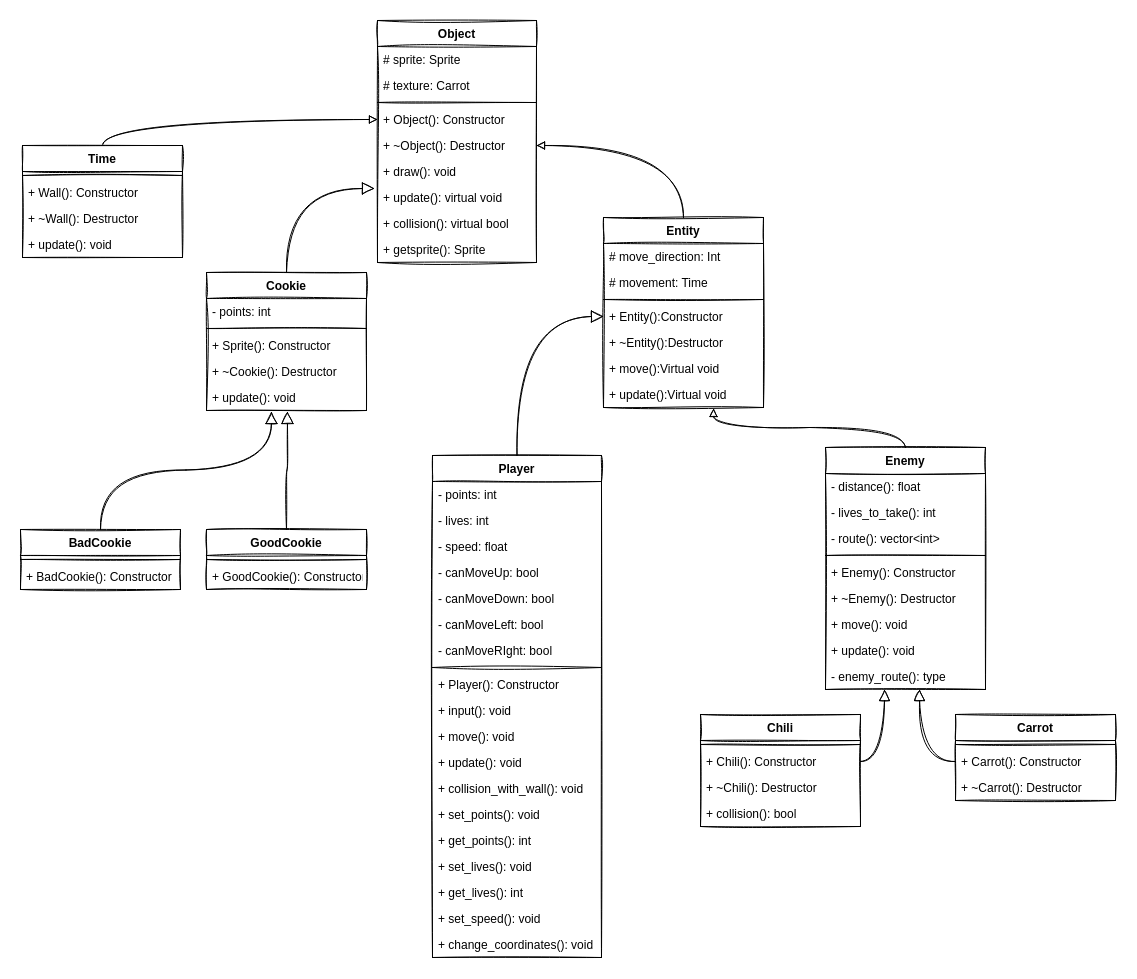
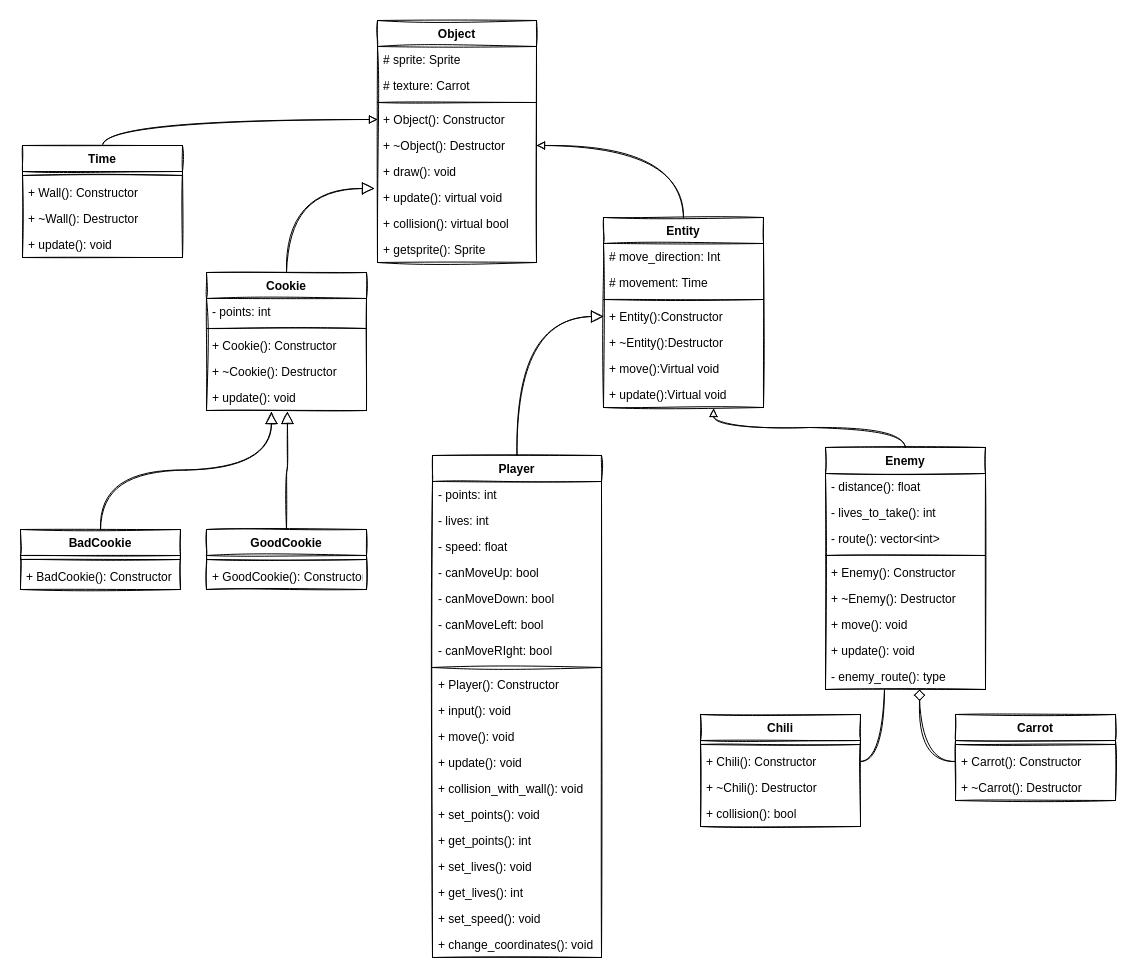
- <mxCell id="72" value="+ Sprite(): Constructor" style="text;strokeColor=none;fillColor=none;align=left;verticalAlign=top;spacingLeft=4;spacingRight=4;overflow=hidden;rotatable=0;points=[[0,0.5],[1,0.5]];portConstraint=eastwest;sketch=1;" parent="69" vertex="1"><mxGeometry y="60" width="160" height="26" as="geometry" /></mxCell>
+ <mxCell id="72" value="+ Cookie(): Constructor" style="text;strokeColor=none;fillColor=none;align=left;verticalAlign=top;spacingLeft=4;spacingRight=4;overflow=hidden;rotatable=0;points=[[0,0.5],[1,0.5]];portConstraint=eastwest;sketch=1;" parent="69" vertex="1"><mxGeometry y="60" width="160" height="26" as="geometry" /></mxCell>
- <mxCell id="84" style="edgeStyle=orthogonalEdgeStyle;curved=1;rounded=0;orthogonalLoop=1;jettySize=auto;html=1;exitX=0;exitY=0.5;exitDx=0;exitDy=0;entryX=0.588;entryY=1;entryDx=0;entryDy=0;entryPerimeter=0;endArrow=block;endFill=0;endSize=9;sketch=1;" parent="1" source="66" target="58" edge="1"><mxGeometry relative="1" as="geometry" /></mxCell>
+ <mxCell id="84" style="edgeStyle=orthogonalEdgeStyle;curved=1;rounded=0;orthogonalLoop=1;jettySize=auto;html=1;exitX=0;exitY=0.5;exitDx=0;exitDy=0;entryX=0.588;entryY=1;entryDx=0;entryDy=0;entryPerimeter=0;endArrow=diamond;endFill=0;endSize=9;sketch=1;" parent="1" source="66" target="58" edge="1"><mxGeometry relative="1" as="geometry" /></mxCell>
- <mxCell id="83" style="edgeStyle=orthogonalEdgeStyle;curved=1;rounded=0;orthogonalLoop=1;jettySize=auto;html=1;endArrow=block;endFill=0;endSize=9;sketch=1;" parent="1" source="61" target="58" edge="1"><mxGeometry relative="1" as="geometry"><mxPoint x="884" y="720" as="targetPoint" /><Array as="points"><mxPoint x="884" y="761" /></Array></mxGeometry></mxCell>
+ <mxCell id="83" style="edgeStyle=orthogonalEdgeStyle;curved=1;rounded=0;orthogonalLoop=1;jettySize=auto;html=1;endArrow=none;endFill=0;endSize=9;sketch=1;" parent="1" source="61" target="58" edge="1"><mxGeometry relative="1" as="geometry"><mxPoint x="884" y="720" as="targetPoint" /><Array as="points"><mxPoint x="884" y="761" /></Array></mxGeometry></mxCell>
